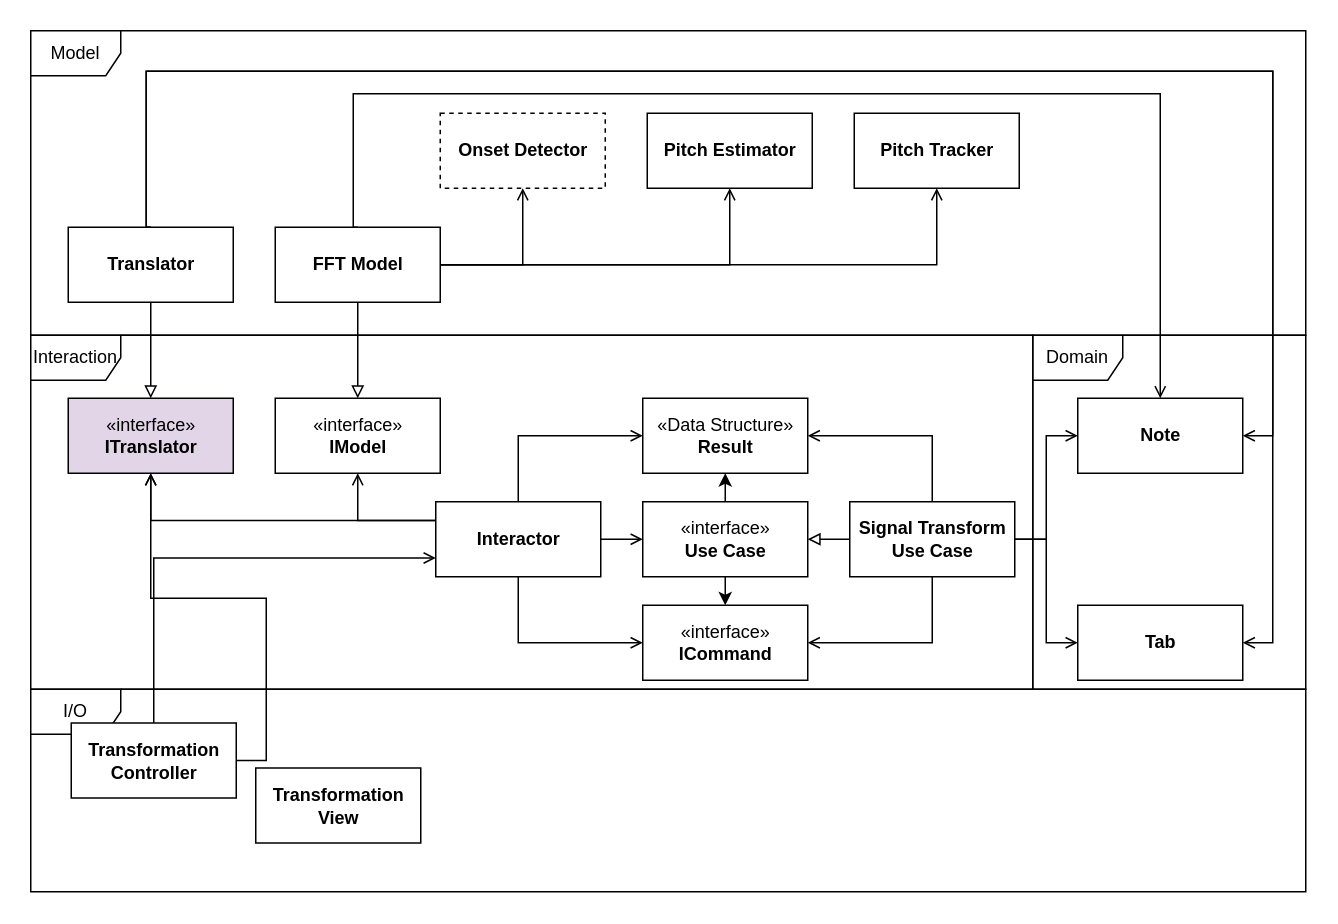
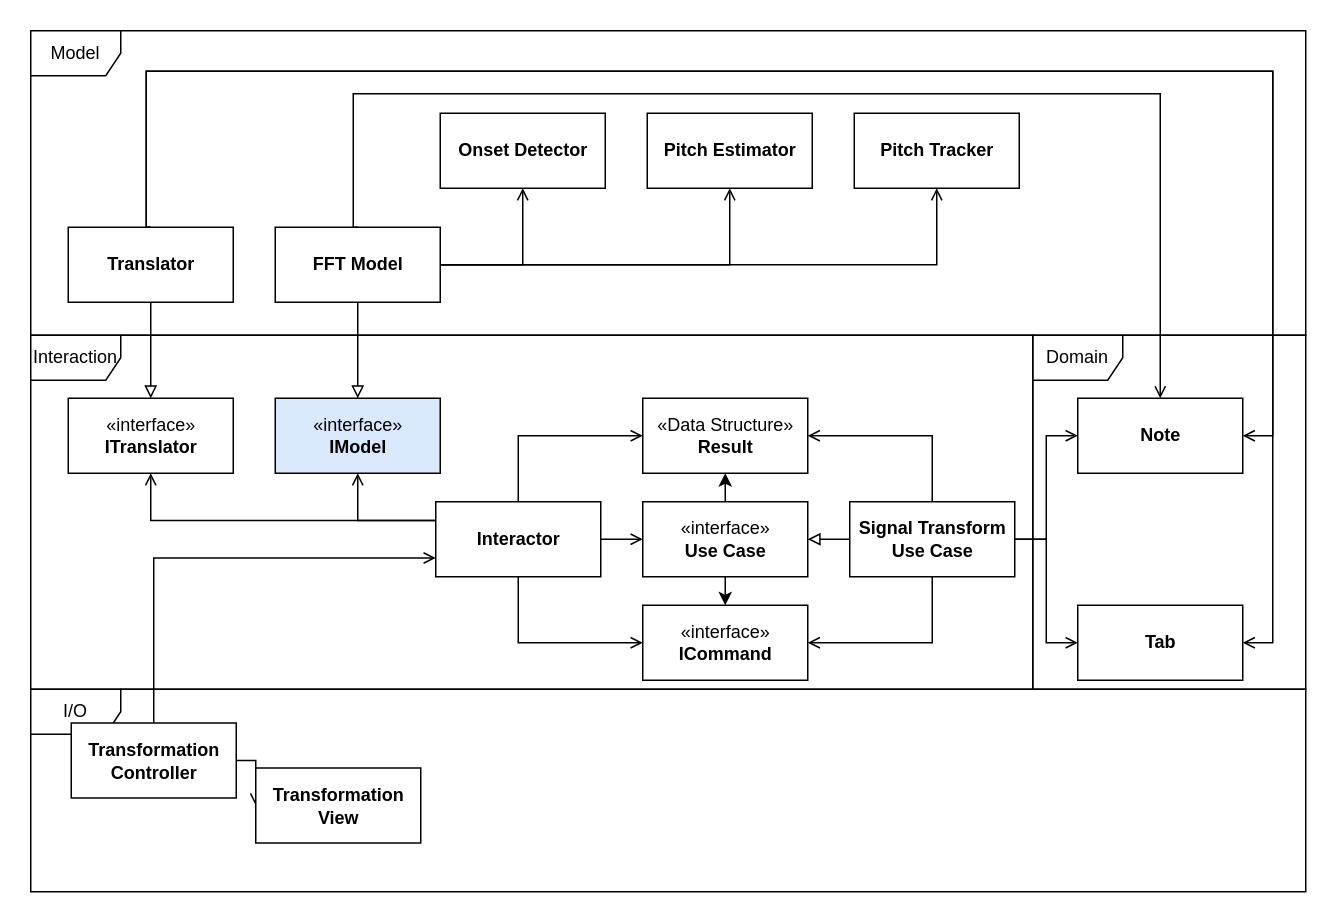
- <mxCell id="32" value="&lt;b&gt;Onset Detector&lt;/b&gt;" style="html=1;dashed=1;" vertex="1" parent="1"><mxGeometry x="293" y="75" width="110" height="50" as="geometry" /></mxCell>
+ <mxCell id="32" value="&lt;b&gt;Onset Detector&lt;/b&gt;" style="html=1;" vertex="1" parent="1"><mxGeometry x="293" y="75" width="110" height="50" as="geometry" /></mxCell>
- <mxCell id="35" value="«interface»&lt;br&gt;&lt;b&gt;ITranslator&lt;/b&gt;" style="html=1;fillColor=#e1d5e7;" vertex="1" parent="1"><mxGeometry x="45" y="265" width="110" height="50" as="geometry" /></mxCell>
+ <mxCell id="35" value="«interface»&lt;br&gt;&lt;b&gt;ITranslator&lt;/b&gt;" style="html=1;" vertex="1" parent="1"><mxGeometry x="45" y="265" width="110" height="50" as="geometry" /></mxCell>
- <mxCell id="25" value="«interface»&lt;br&gt;&lt;b&gt;IModel&lt;/b&gt;" style="html=1;" vertex="1" parent="1"><mxGeometry x="183" y="265" width="110" height="50" as="geometry" /></mxCell>
+ <mxCell id="25" value="«interface»&lt;br&gt;&lt;b&gt;IModel&lt;/b&gt;" style="html=1;fillColor=#dae8fc;" vertex="1" parent="1"><mxGeometry x="183" y="265" width="110" height="50" as="geometry" /></mxCell>
- <mxCell id="41" style="edgeStyle=orthogonalEdgeStyle;rounded=0;orthogonalLoop=1;jettySize=auto;html=1;exitX=1;exitY=0.5;exitDx=0;exitDy=0;endArrow=open;endFill=0;" edge="1" parent="1" source="42" target="35"><mxGeometry relative="1" as="geometry" /></mxCell>
+ <mxCell id="41" style="edgeStyle=orthogonalEdgeStyle;rounded=0;orthogonalLoop=1;jettySize=auto;html=1;exitX=1;exitY=0.5;exitDx=0;exitDy=0;entryX=0;entryY=0.5;entryDx=0;entryDy=0;endArrow=open;endFill=0;" edge="1" parent="1" source="42" target="43"><mxGeometry relative="1" as="geometry" /></mxCell>
